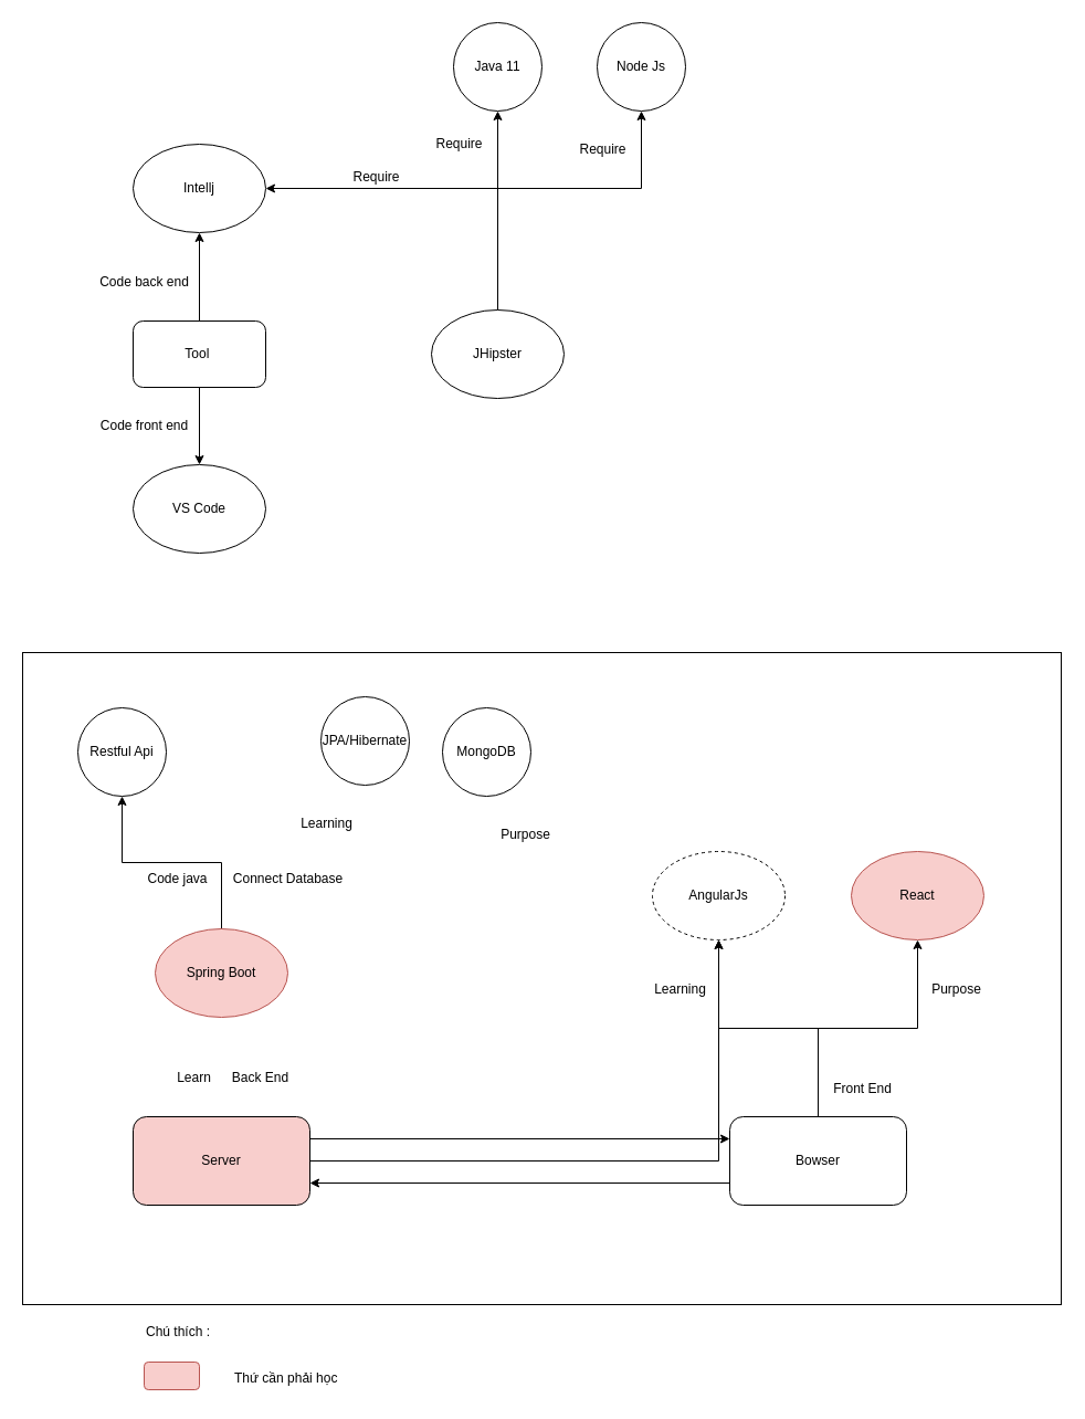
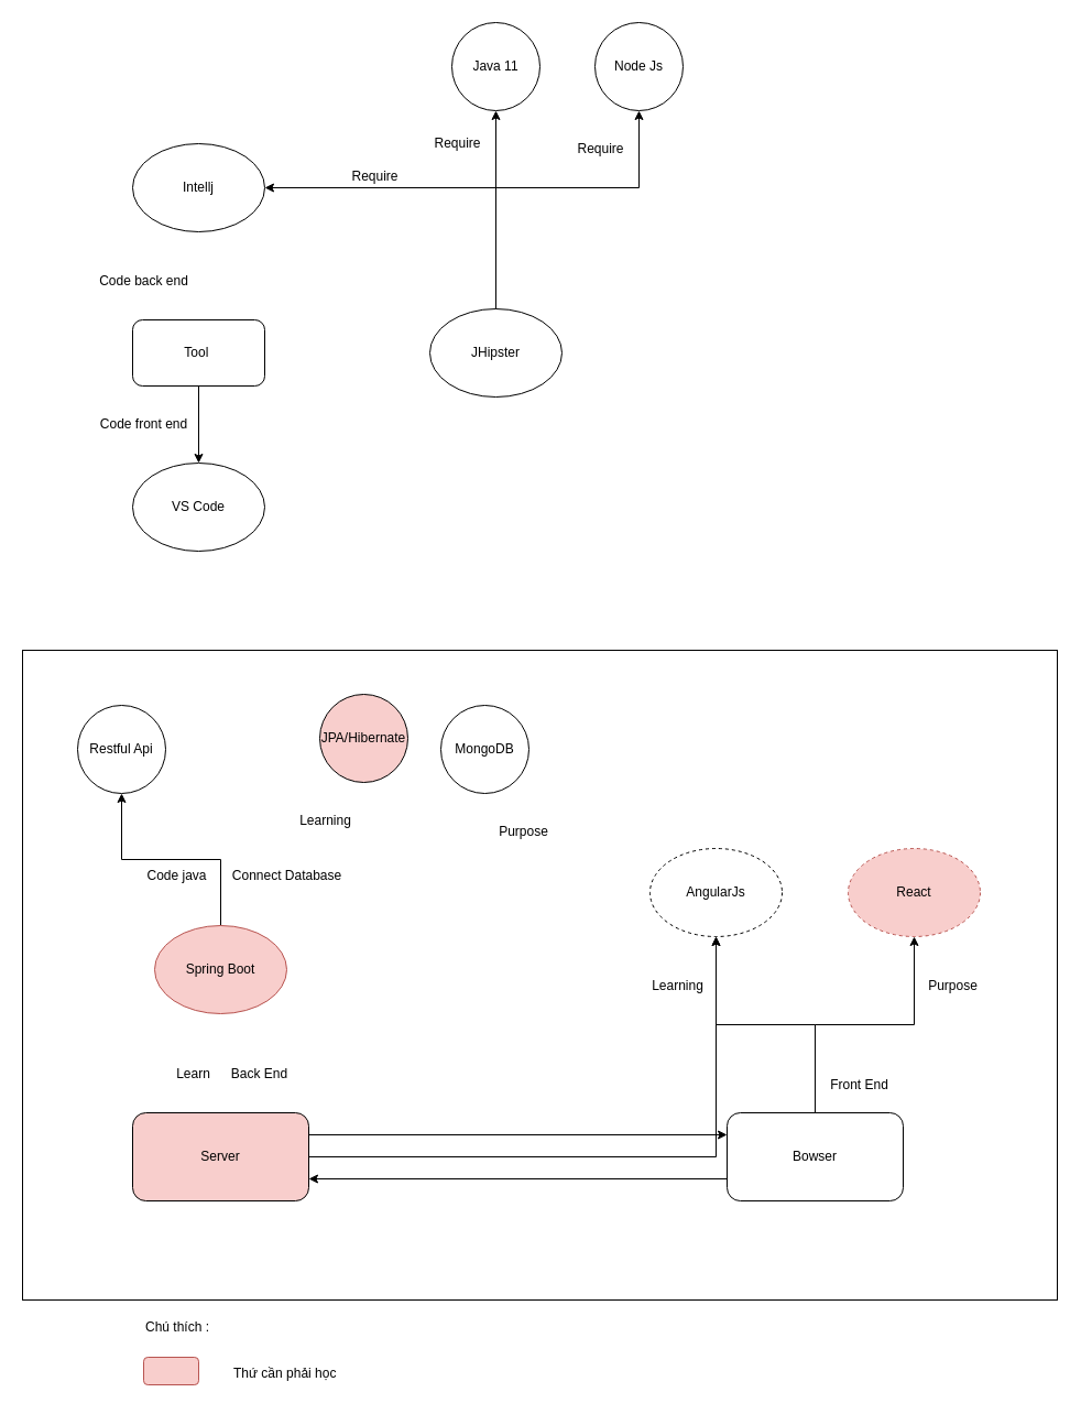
- <mxCell id="29" style="edgeStyle=orthogonalEdgeStyle;rounded=0;orthogonalLoop=1;jettySize=auto;html=1;entryX=0.5;entryY=1;entryDx=0;entryDy=0;" edge="1" parent="1" source="31" target="32"><mxGeometry relative="1" as="geometry" /></mxCell>
- <mxCell id="13" value="JPA/Hibernate" style="ellipse;whiteSpace=wrap;html=1;aspect=fixed;" parent="1" vertex="1"><mxGeometry x="290" y="630" width="80" height="80" as="geometry" /></mxCell>
+ <mxCell id="13" value="JPA/Hibernate" style="ellipse;whiteSpace=wrap;html=1;aspect=fixed;fillColor=#f8cecc;" parent="1" vertex="1"><mxGeometry x="290" y="630" width="80" height="80" as="geometry" /></mxCell>
- <mxCell id="16" value="React" style="ellipse;whiteSpace=wrap;html=1;fillColor=#f8cecc;strokeColor=#b85450;" parent="1" vertex="1"><mxGeometry x="770" y="770" width="120" height="80" as="geometry" /></mxCell>
+ <mxCell id="16" value="React" style="ellipse;whiteSpace=wrap;html=1;fillColor=#f8cecc;strokeColor=#b85450;dashed=1;" parent="1" vertex="1"><mxGeometry x="770" y="770" width="120" height="80" as="geometry" /></mxCell>
